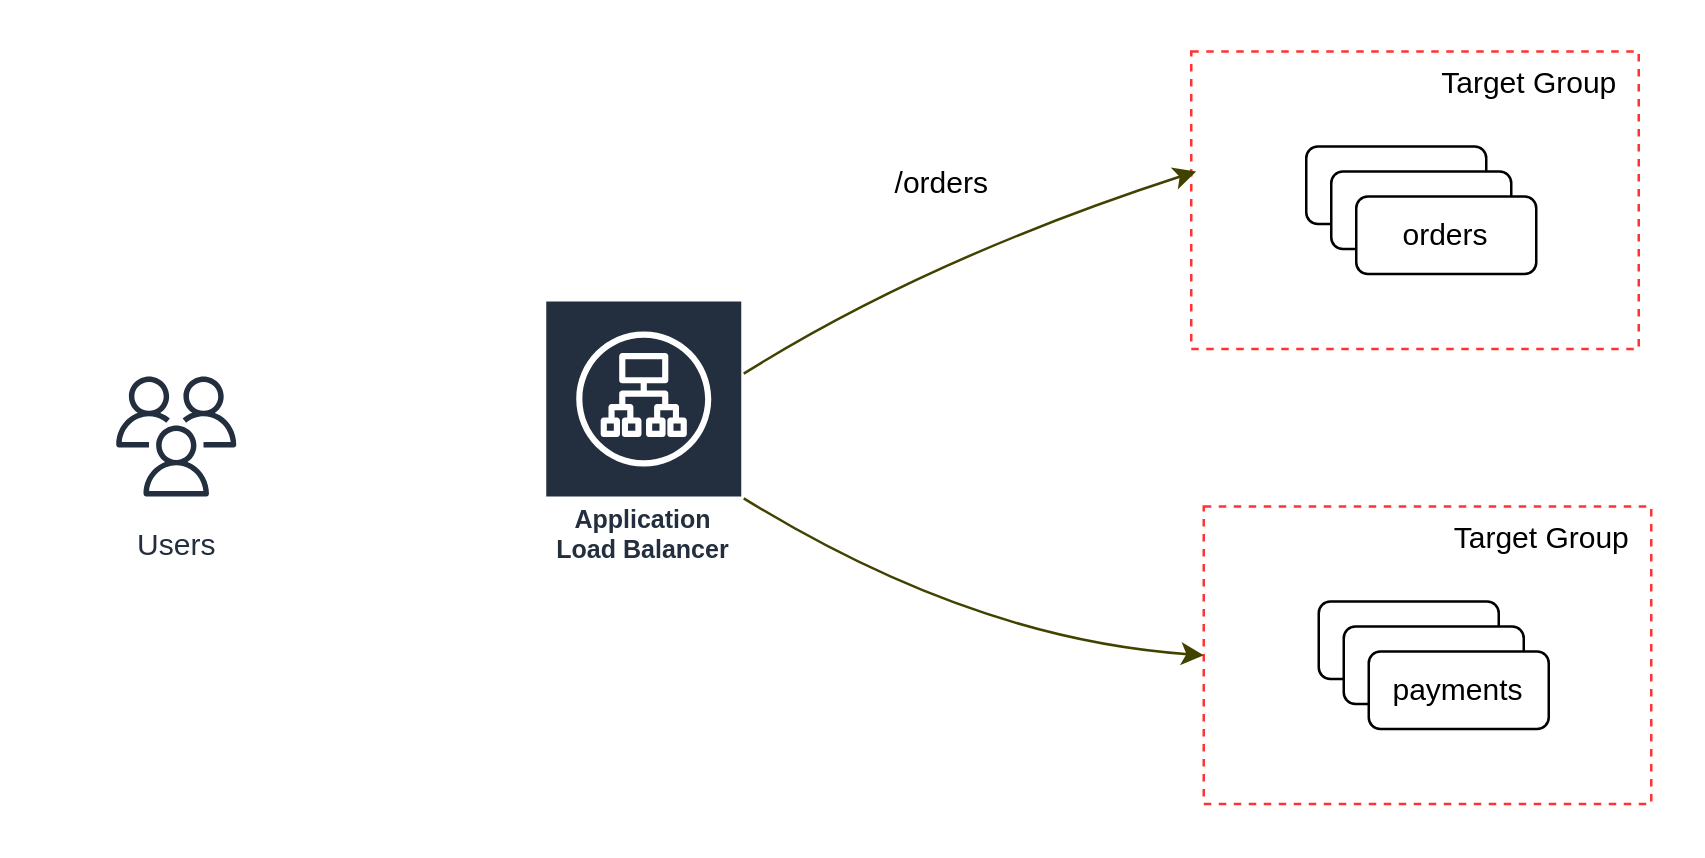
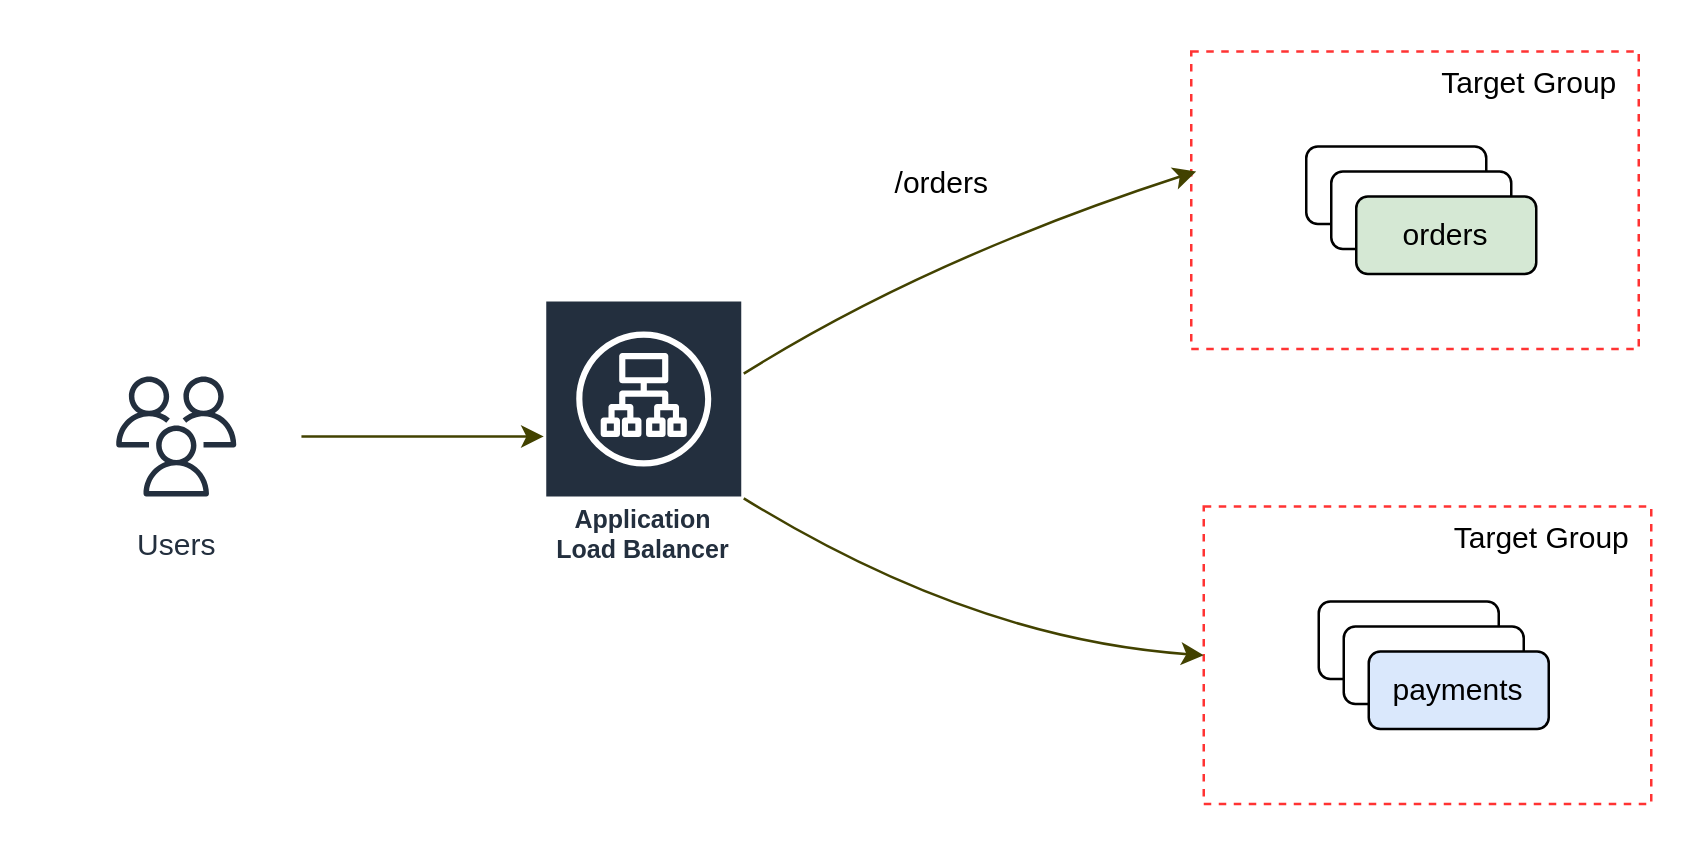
- <mxCell id="6" value="orders" style="rounded=1;whiteSpace=wrap;html=1;" vertex="1" parent="2"><mxGeometry x="66" y="58" width="72" height="31" as="geometry" /></mxCell>
+ <mxCell id="6" value="orders" style="rounded=1;whiteSpace=wrap;html=1;fillColor=#d5e8d4;" vertex="1" parent="2"><mxGeometry x="66" y="58" width="72" height="31" as="geometry" /></mxCell>
+ <mxCell id="18" style="edgeStyle=orthogonalEdgeStyle;rounded=0;orthogonalLoop=1;jettySize=auto;html=1;strokeColor=#424200;" edge="1" parent="1" source="19" target="14"><mxGeometry relative="1" as="geometry" /></mxCell>
- <mxCell id="12" value="payments" style="rounded=1;whiteSpace=wrap;html=1;" vertex="1" parent="8"><mxGeometry x="66" y="58" width="72" height="31" as="geometry" /></mxCell>
+ <mxCell id="12" value="payments" style="rounded=1;whiteSpace=wrap;html=1;fillColor=#dae8fc;" vertex="1" parent="8"><mxGeometry x="66" y="58" width="72" height="31" as="geometry" /></mxCell>
